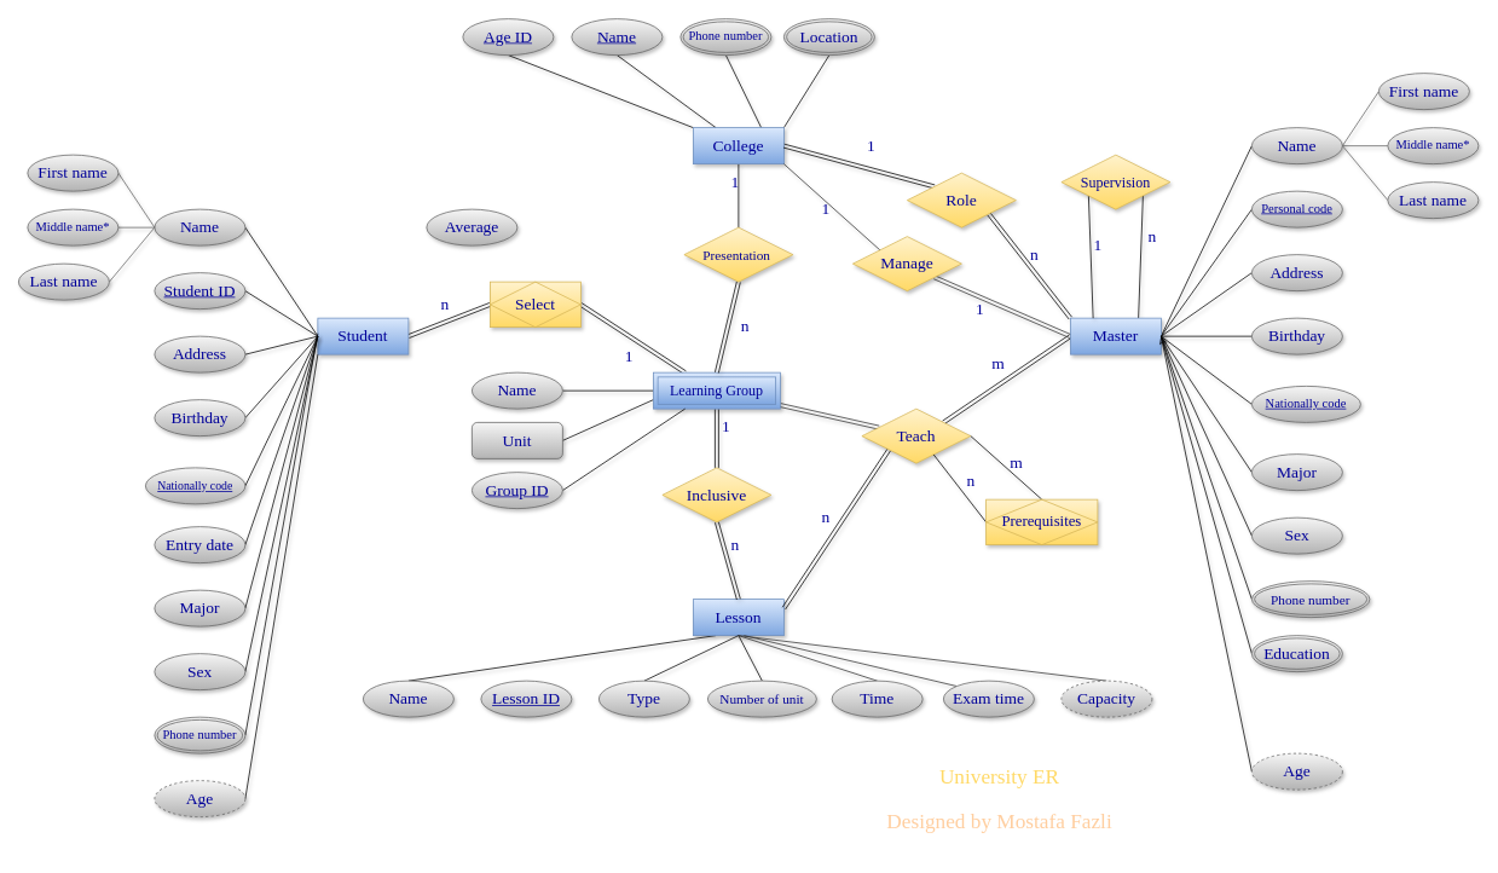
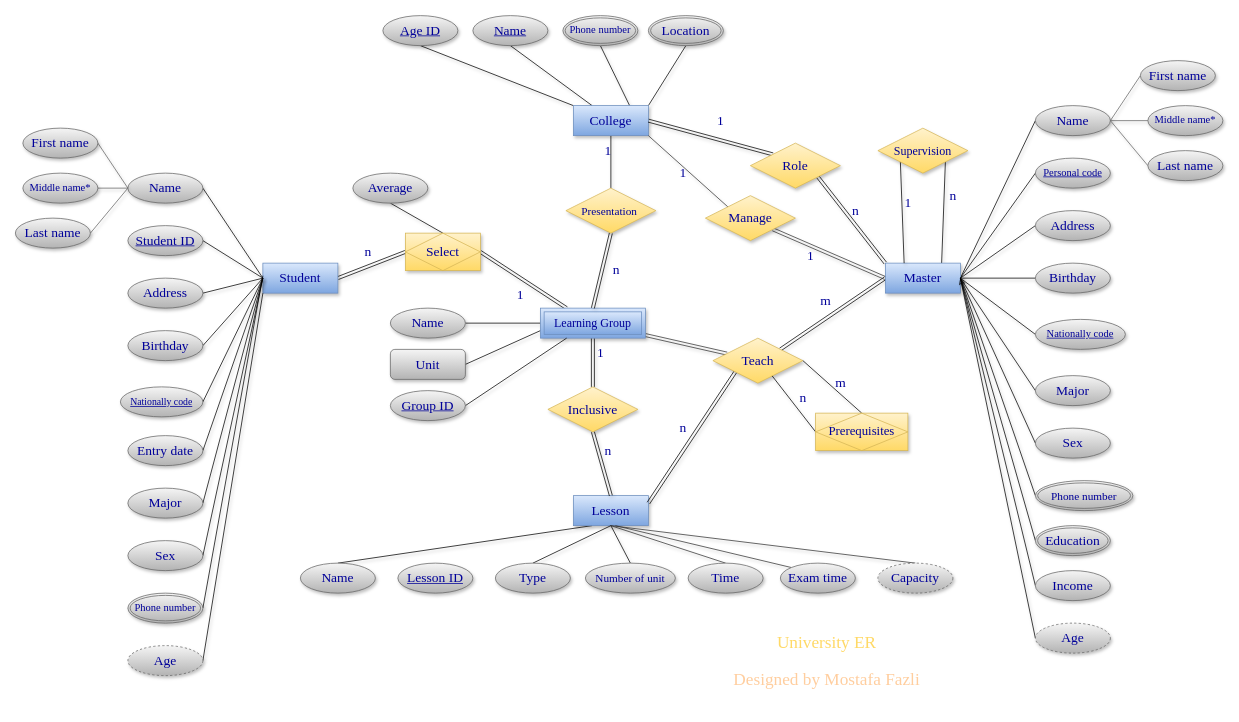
+ <mxCell id="79" value="" style="edgeStyle=none;rounded=0;orthogonalLoop=1;jettySize=auto;exitX=0.5;exitY=0;exitDx=0;exitDy=0;entryX=0.5;entryY=1;entryDx=0;entryDy=0;endArrow=none;endFill=0;shadow=1;sketch=0;fontSize=18;labelBackgroundColor=none;fontColor=#000099;labelBorderColor=none;html=1;fontFamily=Comic Sans MS;" edge="1" parent="1" source="80" target="86"><mxGeometry relative="1" as="geometry" /></mxCell>
+ <mxCell id="97" value="" style="edgeStyle=none;rounded=0;orthogonalLoop=1;jettySize=auto;exitX=0;exitY=0.5;exitDx=0;exitDy=0;entryX=1;entryY=0.5;entryDx=0;entryDy=0;endArrow=none;endFill=0;shadow=1;sketch=0;fontSize=18;labelBackgroundColor=none;fontColor=#000099;labelBorderColor=none;html=1;fontFamily=Comic Sans MS;" edge="1" parent="1" source="98" target="18"><mxGeometry relative="1" as="geometry" /></mxCell>
+ <mxCell id="98" value="Income" style="ellipse;whiteSpace=wrap;align=center;shadow=1;sketch=0;fillColor=#f5f5f5;gradientColor=#b3b3b3;strokeColor=#666666;fontSize=18;labelBackgroundColor=none;fontColor=#000099;labelBorderColor=none;html=1;fontFamily=Comic Sans MS;" vertex="1" parent="1"><mxGeometry x="1380" y="760" width="100" height="40" as="geometry" /></mxCell>
